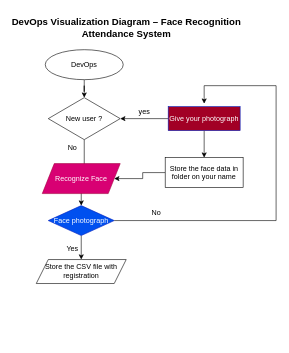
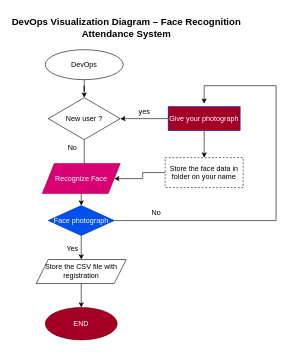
- <mxCell id="13" value="Store the face data in folder on your name" style="rounded=0;whiteSpace=wrap;html=1;fillColor=light-dark(#FFFFFF,#A7D7FF);" vertex="1" parent="1"><mxGeometry x="275" y="262" width="130" height="50" as="geometry" /></mxCell>
+ <mxCell id="13" value="Store the face data in folder on your name" style="rounded=0;whiteSpace=wrap;html=1;fillColor=light-dark(#FFFFFF,#A7D7FF);dashed=1;" vertex="1" parent="1"><mxGeometry x="275" y="262" width="130" height="50" as="geometry" /></mxCell>
+ <mxCell id="14" value="" style="edgeStyle=orthogonalEdgeStyle;rounded=0;orthogonalLoop=1;jettySize=auto;html=1;" edge="1" parent="1" source="15" target="16"><mxGeometry relative="1" as="geometry" /></mxCell>
+ <mxCell id="16" value="END" style="ellipse;whiteSpace=wrap;html=1;fillColor=#a20025;fontColor=#ffffff;strokeColor=#6F0000;" vertex="1" parent="1"><mxGeometry x="75" y="512" width="120" height="54" as="geometry" /></mxCell>
